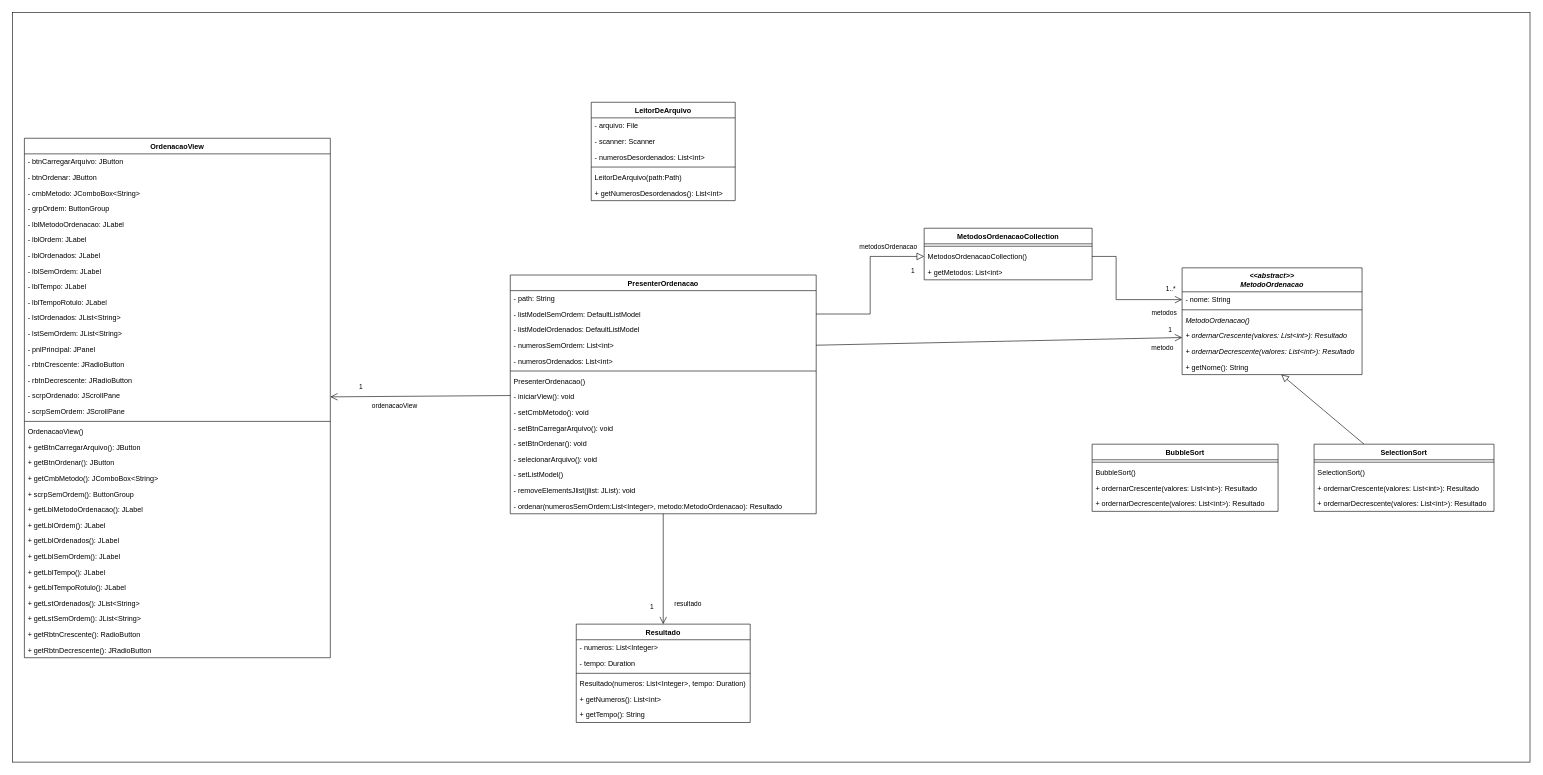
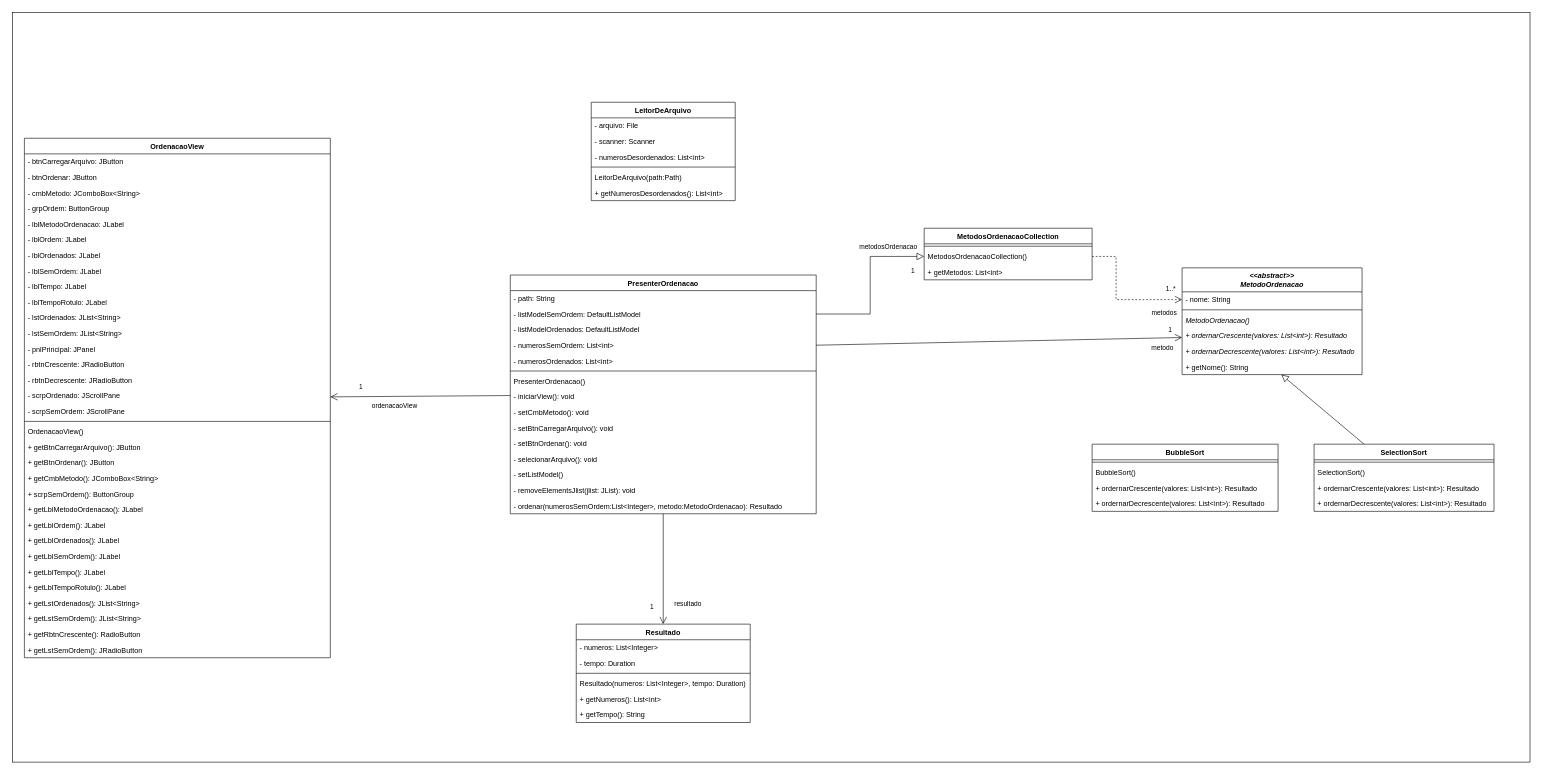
- <mxCell id="50" value="" style="rounded=0;orthogonalLoop=1;jettySize=auto;html=1;endArrow=open;endFill=0;endSize=10;exitX=1;exitY=0.5;exitDx=0;exitDy=0;edgeStyle=orthogonalEdgeStyle;" edge="1" parent="1" source="55" target="44"><mxGeometry relative="1" as="geometry"><mxPoint x="1859" y="511" as="sourcePoint" /><mxPoint x="1969" y="511" as="targetPoint" /><Array as="points"><mxPoint x="1860" y="427" /><mxPoint x="1860" y="499" /></Array></mxGeometry></mxCell>
+ <mxCell id="50" value="" style="rounded=0;orthogonalLoop=1;jettySize=auto;html=1;endArrow=open;endFill=0;endSize=10;exitX=1;exitY=0.5;exitDx=0;exitDy=0;edgeStyle=orthogonalEdgeStyle;dashed=1;" edge="1" parent="1" source="55" target="44"><mxGeometry relative="1" as="geometry"><mxPoint x="1859" y="511" as="sourcePoint" /><mxPoint x="1969" y="511" as="targetPoint" /><Array as="points"><mxPoint x="1860" y="427" /><mxPoint x="1860" y="499" /></Array></mxGeometry></mxCell>
- <mxCell id="100" value="+ getRbtnDecrescente(): JRadioButton" style="text;strokeColor=none;fillColor=none;align=left;verticalAlign=top;spacingLeft=4;spacingRight=4;overflow=hidden;rotatable=0;points=[[0,0.5],[1,0.5]];portConstraint=eastwest;" vertex="1" parent="67"><mxGeometry y="840" width="510" height="26" as="geometry" /></mxCell>
+ <mxCell id="100" value="+ getLstSemOrdem(): JRadioButton" style="text;strokeColor=none;fillColor=none;align=left;verticalAlign=top;spacingLeft=4;spacingRight=4;overflow=hidden;rotatable=0;points=[[0,0.5],[1,0.5]];portConstraint=eastwest;" vertex="1" parent="67"><mxGeometry y="840" width="510" height="26" as="geometry" /></mxCell>
